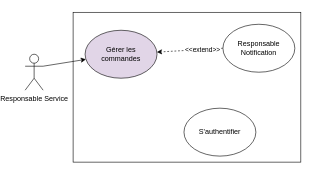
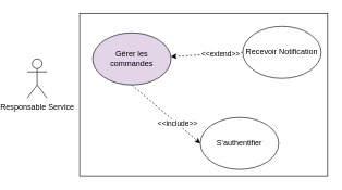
- <mxCell id="11" value="Responsable Notification" style="ellipse;whiteSpace=wrap;html=1;" vertex="1" parent="1"><mxGeometry x="350" y="40" width="120" height="80" as="geometry" /></mxCell>
+ <mxCell id="11" value="Recevoir Notification" style="ellipse;whiteSpace=wrap;html=1;" vertex="1" parent="1"><mxGeometry x="350" y="40" width="120" height="80" as="geometry" /></mxCell>
- <mxCell id="3" style="rounded=0;orthogonalLoop=1;jettySize=auto;html=1;exitX=1;exitY=0.333;exitDx=0;exitDy=0;exitPerimeter=0;" edge="1" parent="1" source="4" target="8"><mxGeometry relative="1" as="geometry" /></mxCell>
+ <mxCell id="6" style="rounded=0;orthogonalLoop=1;jettySize=auto;html=1;exitX=0.5;exitY=1;exitDx=0;exitDy=0;entryX=0;entryY=0.5;entryDx=0;entryDy=0;dashed=1;" edge="1" parent="1" source="8" target="5"><mxGeometry relative="1" as="geometry" /></mxCell>
+ <mxCell id="7" value="&amp;lt;&amp;lt;include&amp;gt;&amp;gt;" style="edgeLabel;html=1;align=center;verticalAlign=middle;resizable=0;points=[];" vertex="1" connectable="0" parent="6"><mxGeometry x="0.309" y="1" relative="1" as="geometry"><mxPoint as="offset" /></mxGeometry></mxCell>
